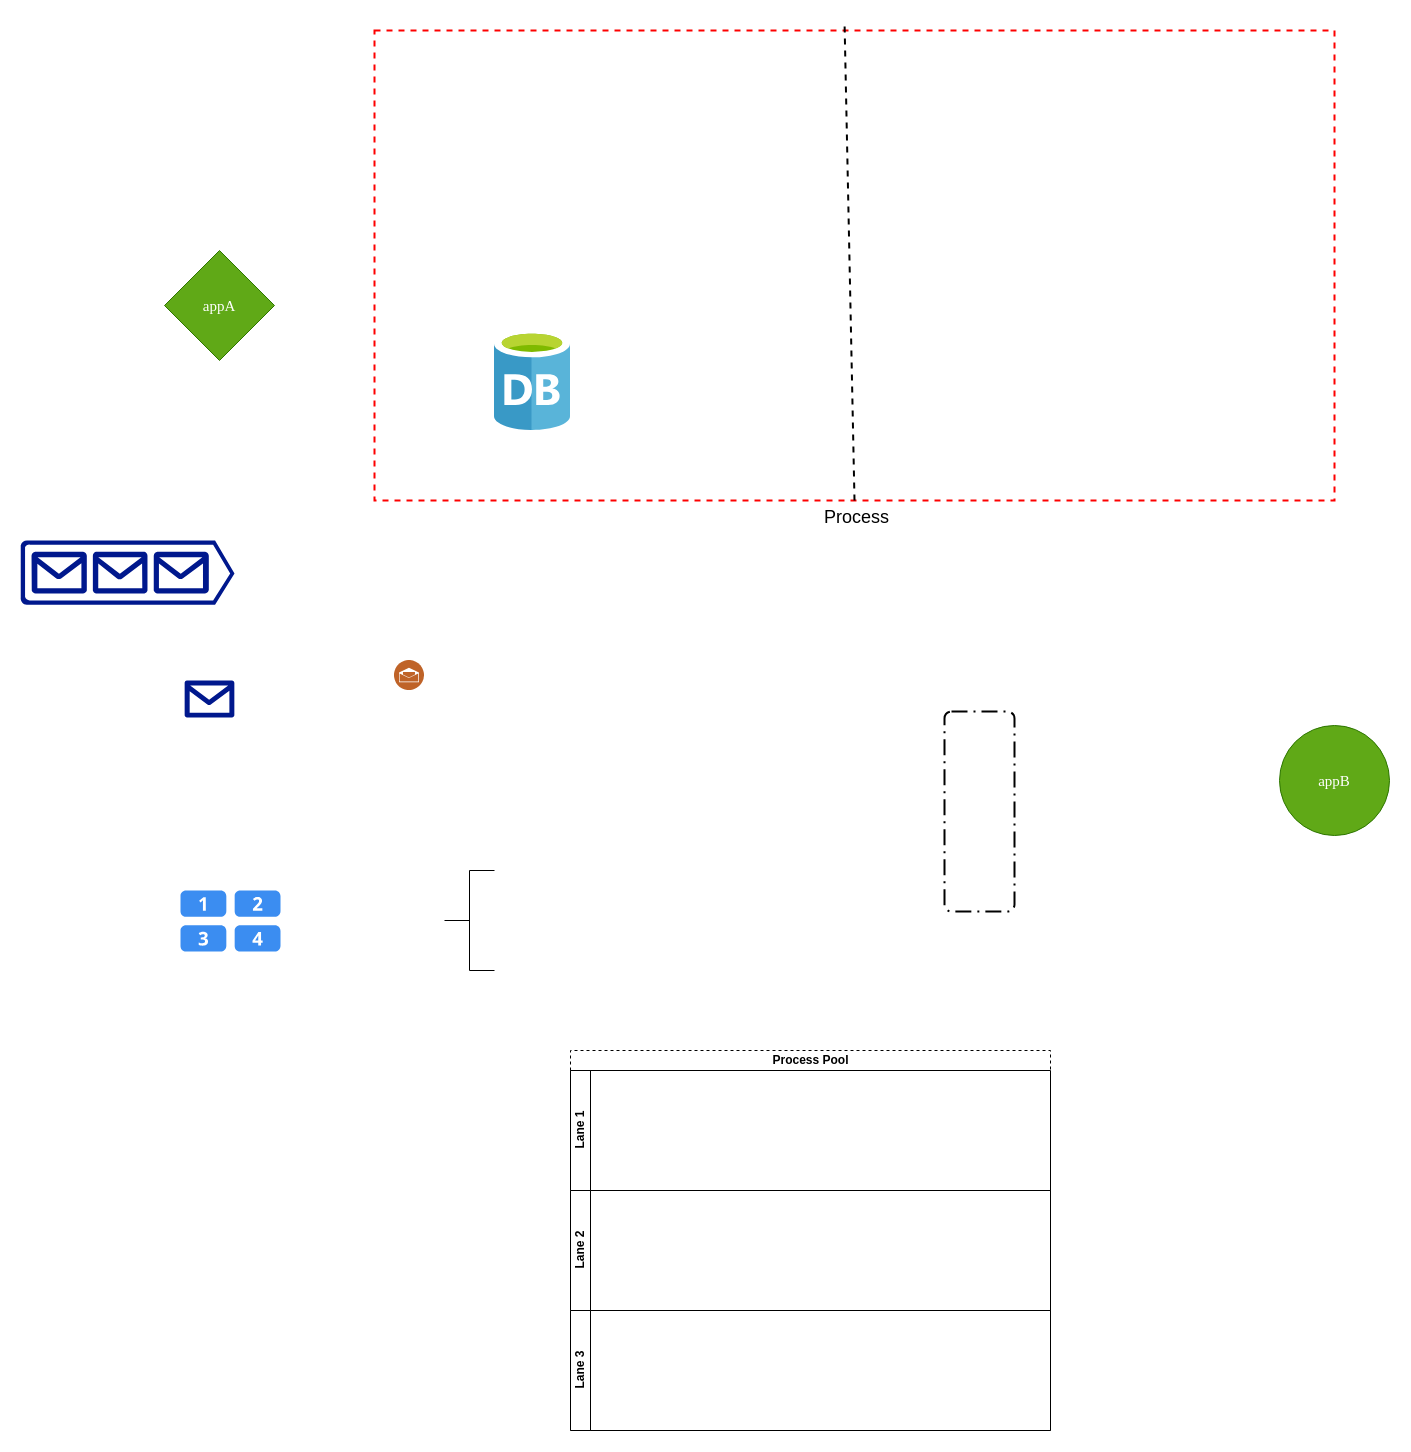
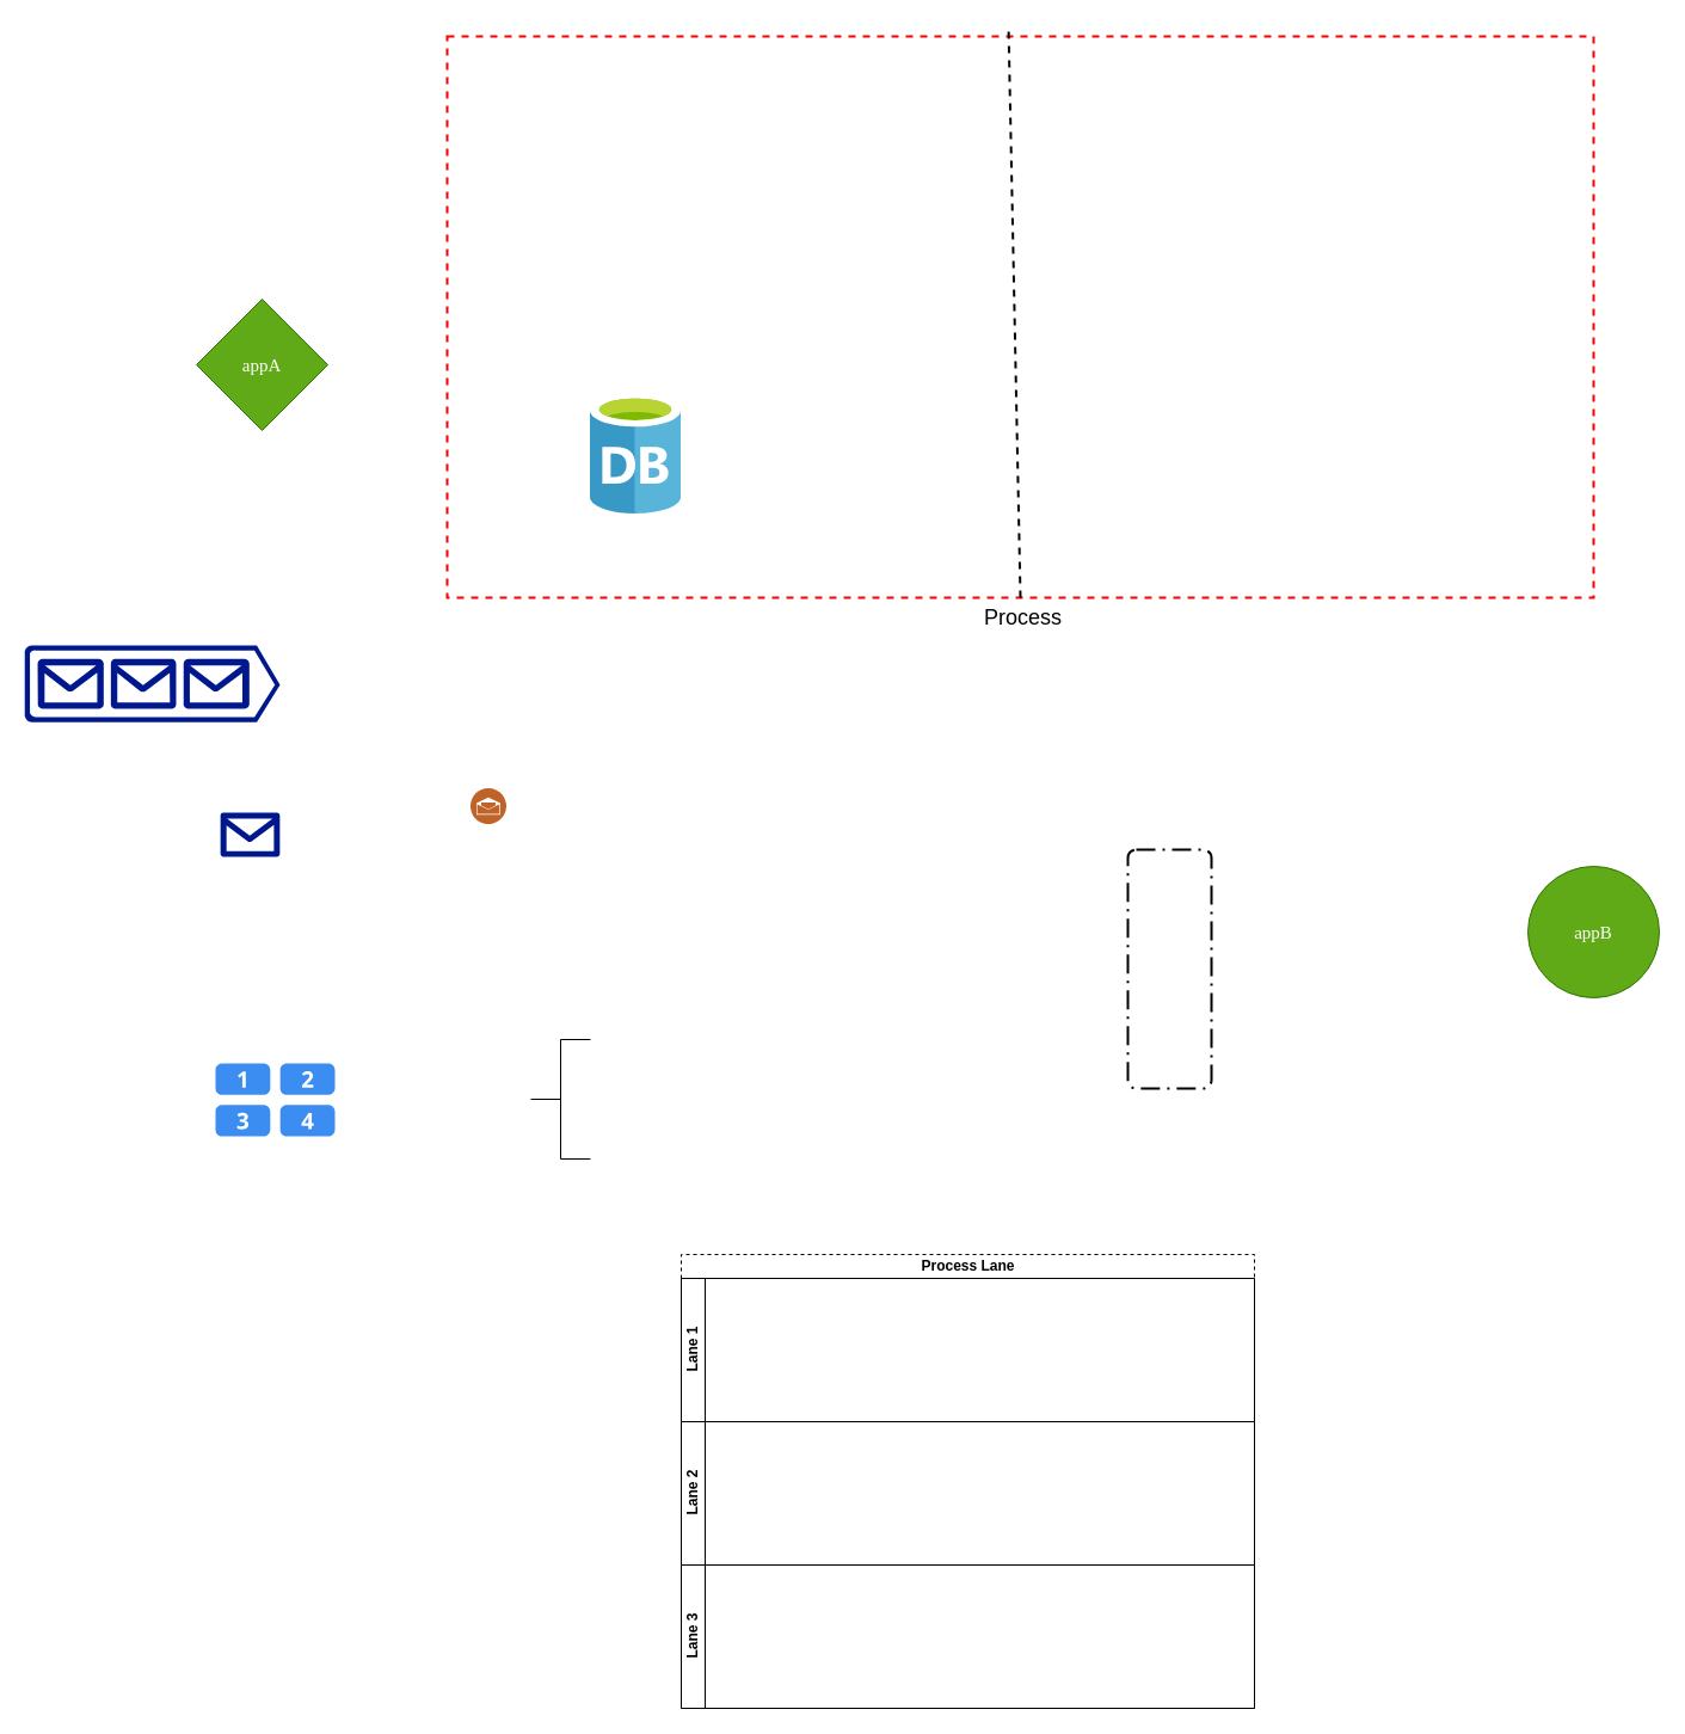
- <mxCell id="13" value="Process Pool" style="swimlane;html=1;childLayout=stackLayout;resizeParent=1;resizeParentMax=0;horizontal=1;startSize=20;horizontalStack=0;dashed=1;" vertex="1" parent="1"><mxGeometry x="570" y="1050" width="480" height="380" as="geometry"><mxRectangle x="-74" y="1120" width="110" height="20" as="alternateBounds" /></mxGeometry></mxCell>
+ <mxCell id="13" value="Process Lane" style="swimlane;html=1;childLayout=stackLayout;resizeParent=1;resizeParentMax=0;horizontal=1;startSize=20;horizontalStack=0;dashed=1;" vertex="1" parent="1"><mxGeometry x="570" y="1050" width="480" height="380" as="geometry"><mxRectangle x="-74" y="1120" width="110" height="20" as="alternateBounds" /></mxGeometry></mxCell>
